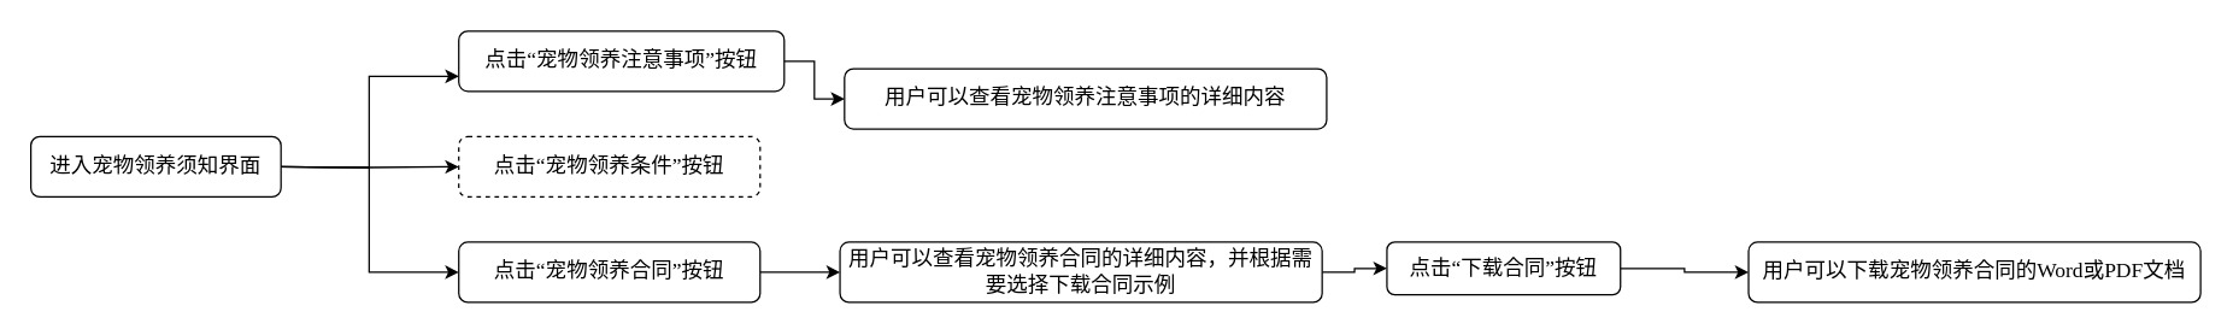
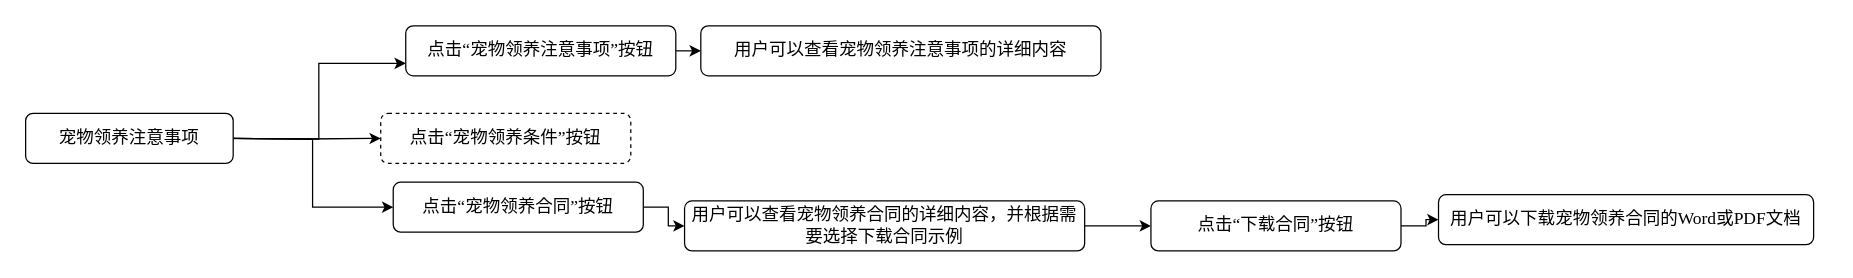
- <mxCell id="6" value="&lt;p class=&quot;MsoNormal&quot;&gt;&lt;span style=&quot;mso-spacerun:'yes';font-family:宋体;mso-ascii-font-family:Calibri;&lt;br/&gt;mso-hansi-font-family:Calibri;mso-bidi-font-family:'Times New Roman';font-size:10.5pt;&lt;br/&gt;mso-font-kerning:1.0pt;&quot;&gt;&lt;font face=&quot;宋体&quot;&gt;点击&lt;/font&gt;&lt;font face=&quot;宋体&quot;&gt;“&lt;/font&gt;&lt;/span&gt;&lt;span style=&quot;font-family: 宋体; font-size: 10.5pt; background-color: initial;&quot;&gt;宠物领养注意事项&lt;/span&gt;&lt;span style=&quot;font-family: 宋体; font-size: 10.5pt; background-color: initial;&quot;&gt;”按钮&lt;/span&gt;&lt;/p&gt;" style="rounded=1;whiteSpace=wrap;html=1;fontSize=12;glass=0;strokeWidth=1;shadow=0;" parent="1" vertex="1"><mxGeometry x="304" y="20" width="216" height="40" as="geometry" /></mxCell>
+ <mxCell id="6" value="&lt;p class=&quot;MsoNormal&quot;&gt;&lt;span style=&quot;mso-spacerun:'yes';font-family:宋体;mso-ascii-font-family:Calibri;&lt;br/&gt;mso-hansi-font-family:Calibri;mso-bidi-font-family:'Times New Roman';font-size:10.5pt;&lt;br/&gt;mso-font-kerning:1.0pt;&quot;&gt;&lt;font face=&quot;宋体&quot;&gt;点击&lt;/font&gt;&lt;font face=&quot;宋体&quot;&gt;“&lt;/font&gt;&lt;/span&gt;&lt;span style=&quot;font-family: 宋体; font-size: 10.5pt; background-color: initial;&quot;&gt;宠物领养注意事项&lt;/span&gt;&lt;span style=&quot;font-family: 宋体; font-size: 10.5pt; background-color: initial;&quot;&gt;”按钮&lt;/span&gt;&lt;/p&gt;" style="rounded=1;whiteSpace=wrap;html=1;fontSize=12;glass=0;strokeWidth=1;shadow=0;" parent="1" vertex="1"><mxGeometry x="324" y="20" width="216" height="40" as="geometry" /></mxCell>
- <mxCell id="10" value="&lt;p class=&quot;MsoNormal&quot;&gt;&lt;span style=&quot;mso-spacerun:'yes';font-family:宋体;mso-ascii-font-family:Calibri;&lt;br/&gt;mso-hansi-font-family:Calibri;mso-bidi-font-family:'Times New Roman';font-size:10.5pt;&lt;br/&gt;mso-font-kerning:1.0pt;&quot;&gt;用户可以查看宠物领养注意事项的详细内容&lt;/span&gt;&lt;/p&gt;" style="rounded=1;whiteSpace=wrap;html=1;fontSize=12;glass=0;strokeWidth=1;shadow=0;" parent="1" vertex="1"><mxGeometry x="560" y="45" width="320" height="40" as="geometry" /></mxCell>
+ <mxCell id="10" value="&lt;p class=&quot;MsoNormal&quot;&gt;&lt;span style=&quot;mso-spacerun:'yes';font-family:宋体;mso-ascii-font-family:Calibri;&lt;br/&gt;mso-hansi-font-family:Calibri;mso-bidi-font-family:'Times New Roman';font-size:10.5pt;&lt;br/&gt;mso-font-kerning:1.0pt;&quot;&gt;用户可以查看宠物领养注意事项的详细内容&lt;/span&gt;&lt;/p&gt;" style="rounded=1;whiteSpace=wrap;html=1;fontSize=12;glass=0;strokeWidth=1;shadow=0;" parent="1" vertex="1"><mxGeometry x="560" y="20" width="320" height="40" as="geometry" /></mxCell>
- <mxCell id="16" value="&lt;p class=&quot;MsoNormal&quot;&gt;&lt;font face=&quot;宋体&quot;&gt;&lt;span style=&quot;font-size: 14px;&quot;&gt;进入宠物领养须知界面&lt;/span&gt;&lt;/font&gt;&lt;/p&gt;" style="rounded=1;whiteSpace=wrap;html=1;fontSize=12;glass=0;strokeWidth=1;shadow=0;" vertex="1" parent="1"><mxGeometry x="20" y="90" width="166" height="40" as="geometry" /></mxCell>
+ <mxCell id="16" value="&lt;p class=&quot;MsoNormal&quot;&gt;&lt;font face=&quot;宋体&quot;&gt;&lt;span style=&quot;font-size: 14px;&quot;&gt;宠物领养注意事项&lt;/span&gt;&lt;/font&gt;&lt;/p&gt;" style="rounded=1;whiteSpace=wrap;html=1;fontSize=12;glass=0;strokeWidth=1;shadow=0;" vertex="1" parent="1"><mxGeometry x="20" y="90" width="166" height="40" as="geometry" /></mxCell>
- <mxCell id="14" value="&lt;p class=&quot;MsoNormal&quot;&gt;&lt;span style=&quot;mso-spacerun:'yes';font-family:宋体;mso-ascii-font-family:Calibri;&lt;br/&gt;mso-hansi-font-family:Calibri;mso-bidi-font-family:'Times New Roman';font-size:10.5pt;&lt;br/&gt;mso-font-kerning:1.0pt;&quot;&gt;&lt;font face=&quot;宋体&quot;&gt;点击&lt;/font&gt;&lt;font face=&quot;宋体&quot;&gt;“下载&lt;/font&gt;&lt;/span&gt;&lt;span style=&quot;font-family: 宋体; font-size: 10.5pt; background-color: initial;&quot;&gt;合同&lt;/span&gt;&lt;span style=&quot;background-color: initial; font-family: 宋体; font-size: 10.5pt;&quot;&gt;”按钮&lt;/span&gt;&lt;/p&gt;" style="rounded=1;whiteSpace=wrap;html=1;fontSize=12;glass=0;strokeWidth=1;shadow=0;" parent="1" vertex="1"><mxGeometry x="920" y="160" width="155" height="35" as="geometry" /></mxCell>
+ <mxCell id="14" value="&lt;p class=&quot;MsoNormal&quot;&gt;&lt;span style=&quot;mso-spacerun:'yes';font-family:宋体;mso-ascii-font-family:Calibri;&lt;br/&gt;mso-hansi-font-family:Calibri;mso-bidi-font-family:'Times New Roman';font-size:10.5pt;&lt;br/&gt;mso-font-kerning:1.0pt;&quot;&gt;&lt;font face=&quot;宋体&quot;&gt;点击&lt;/font&gt;&lt;font face=&quot;宋体&quot;&gt;“下载&lt;/font&gt;&lt;/span&gt;&lt;span style=&quot;font-family: 宋体; font-size: 10.5pt; background-color: initial;&quot;&gt;合同&lt;/span&gt;&lt;span style=&quot;background-color: initial; font-family: 宋体; font-size: 10.5pt;&quot;&gt;”按钮&lt;/span&gt;&lt;/p&gt;" style="rounded=1;whiteSpace=wrap;html=1;fontSize=12;glass=0;strokeWidth=1;shadow=0;" parent="1" vertex="1"><mxGeometry x="920" y="160" width="200" height="40" as="geometry" /></mxCell>
- <mxCell id="9" value="&lt;p class=&quot;MsoNormal&quot;&gt;&lt;span style=&quot;mso-spacerun:'yes';font-family:宋体;mso-ascii-font-family:Calibri;&lt;br/&gt;mso-hansi-font-family:Calibri;mso-bidi-font-family:'Times New Roman';font-size:10.5pt;&lt;br/&gt;mso-font-kerning:1.0pt;&quot;&gt;&lt;font face=&quot;宋体&quot;&gt;点击&lt;/font&gt;&lt;font face=&quot;宋体&quot;&gt;“&lt;/font&gt;&lt;/span&gt;&lt;span style=&quot;font-family: 宋体; font-size: 10.5pt; background-color: initial;&quot;&gt;宠物领养合同&lt;/span&gt;&lt;span style=&quot;background-color: initial; font-family: 宋体; font-size: 10.5pt;&quot;&gt;”按钮&lt;/span&gt;&lt;/p&gt;" style="rounded=1;whiteSpace=wrap;html=1;fontSize=12;glass=0;strokeWidth=1;shadow=0;" parent="1" vertex="1"><mxGeometry x="304" y="160" width="200" height="40" as="geometry" /></mxCell>
+ <mxCell id="9" value="&lt;p class=&quot;MsoNormal&quot;&gt;&lt;span style=&quot;mso-spacerun:'yes';font-family:宋体;mso-ascii-font-family:Calibri;&lt;br/&gt;mso-hansi-font-family:Calibri;mso-bidi-font-family:'Times New Roman';font-size:10.5pt;&lt;br/&gt;mso-font-kerning:1.0pt;&quot;&gt;&lt;font face=&quot;宋体&quot;&gt;点击&lt;/font&gt;&lt;font face=&quot;宋体&quot;&gt;“&lt;/font&gt;&lt;/span&gt;&lt;span style=&quot;font-family: 宋体; font-size: 10.5pt; background-color: initial;&quot;&gt;宠物领养合同&lt;/span&gt;&lt;span style=&quot;background-color: initial; font-family: 宋体; font-size: 10.5pt;&quot;&gt;”按钮&lt;/span&gt;&lt;/p&gt;" style="rounded=1;whiteSpace=wrap;html=1;fontSize=12;glass=0;strokeWidth=1;shadow=0;" parent="1" vertex="1"><mxGeometry x="314" y="145" width="200" height="40" as="geometry" /></mxCell>
- <mxCell id="12" value="&lt;p class=&quot;MsoNormal&quot;&gt;&lt;span style=&quot;mso-spacerun:'yes';font-family:宋体;mso-ascii-font-family:Calibri;&lt;br/&gt;mso-hansi-font-family:Calibri;mso-bidi-font-family:'Times New Roman';font-size:10.5pt;&lt;br/&gt;mso-font-kerning:1.0pt;&quot;&gt;用户可以查看宠物领养合同的详细内容，并根据需要选择下载合同示例&lt;/span&gt;&lt;/p&gt;" style="rounded=1;whiteSpace=wrap;html=1;fontSize=12;glass=0;strokeWidth=1;shadow=0;" parent="1" vertex="1"><mxGeometry x="557" y="160" width="320" height="40" as="geometry" /></mxCell>
+ <mxCell id="12" value="&lt;p class=&quot;MsoNormal&quot;&gt;&lt;span style=&quot;mso-spacerun:'yes';font-family:宋体;mso-ascii-font-family:Calibri;&lt;br/&gt;mso-hansi-font-family:Calibri;mso-bidi-font-family:'Times New Roman';font-size:10.5pt;&lt;br/&gt;mso-font-kerning:1.0pt;&quot;&gt;用户可以查看宠物领养合同的详细内容，并根据需要选择下载合同示例&lt;/span&gt;&lt;/p&gt;" style="rounded=1;whiteSpace=wrap;html=1;fontSize=12;glass=0;strokeWidth=1;shadow=0;" parent="1" vertex="1"><mxGeometry x="547" y="160" width="320" height="40" as="geometry" /></mxCell>
- <mxCell id="15" value="&lt;p class=&quot;MsoNormal&quot;&gt;&lt;span style=&quot;mso-spacerun:'yes';font-family:宋体;mso-ascii-font-family:Calibri;&lt;br/&gt;mso-hansi-font-family:Calibri;mso-bidi-font-family:'Times New Roman';font-size:10.5pt;&lt;br/&gt;mso-font-kerning:1.0pt;&quot;&gt;&lt;font face=&quot;宋体&quot;&gt;用户可以下载宠物领养合同的&lt;/font&gt;&lt;font face=&quot;Calibri&quot;&gt;Word&lt;/font&gt;&lt;font face=&quot;宋体&quot;&gt;或&lt;/font&gt;&lt;font face=&quot;Calibri&quot;&gt;PDF&lt;/font&gt;&lt;font face=&quot;宋体&quot;&gt;文档&lt;/font&gt;&lt;/span&gt;&lt;/p&gt;" style="rounded=1;whiteSpace=wrap;html=1;fontSize=12;glass=0;strokeWidth=1;shadow=0;" parent="1" vertex="1"><mxGeometry x="1160" y="160" width="300" height="40" as="geometry" /></mxCell>
+ <mxCell id="15" value="&lt;p class=&quot;MsoNormal&quot;&gt;&lt;span style=&quot;mso-spacerun:'yes';font-family:宋体;mso-ascii-font-family:Calibri;&lt;br/&gt;mso-hansi-font-family:Calibri;mso-bidi-font-family:'Times New Roman';font-size:10.5pt;&lt;br/&gt;mso-font-kerning:1.0pt;&quot;&gt;&lt;font face=&quot;宋体&quot;&gt;用户可以下载宠物领养合同的&lt;/font&gt;&lt;font face=&quot;Calibri&quot;&gt;Word&lt;/font&gt;&lt;font face=&quot;宋体&quot;&gt;或&lt;/font&gt;&lt;font face=&quot;Calibri&quot;&gt;PDF&lt;/font&gt;&lt;font face=&quot;宋体&quot;&gt;文档&lt;/font&gt;&lt;/span&gt;&lt;/p&gt;" style="rounded=1;whiteSpace=wrap;html=1;fontSize=12;glass=0;strokeWidth=1;shadow=0;" parent="1" vertex="1"><mxGeometry x="1150" y="155" width="300" height="40" as="geometry" /></mxCell>
